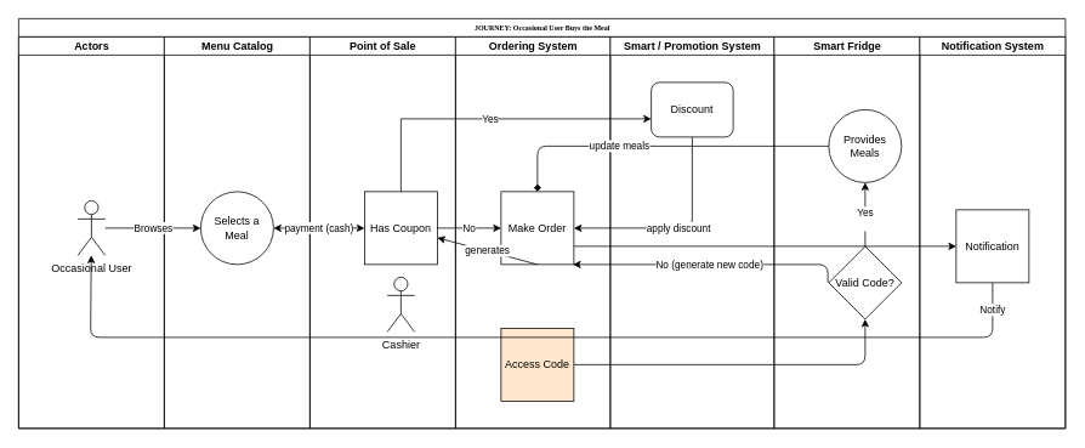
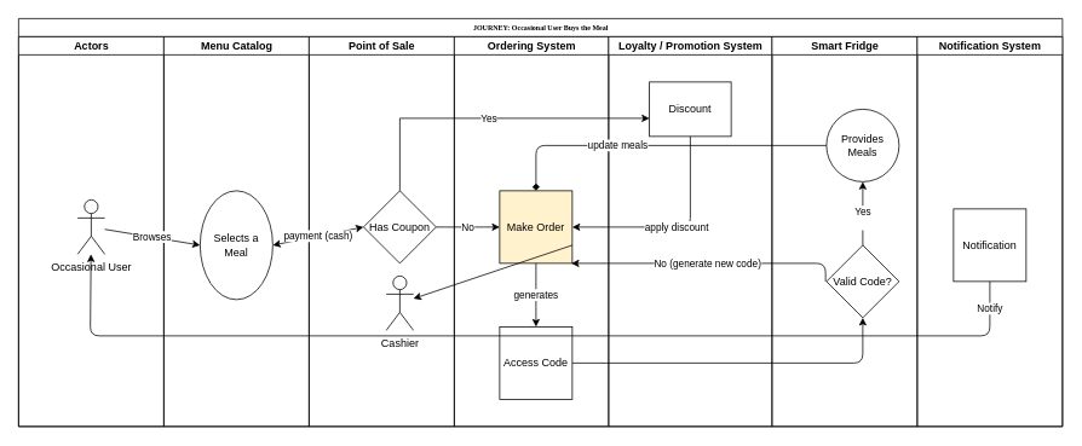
- <mxCell id="16" value="Smart / Promotion System" style="swimlane;html=1;startSize=20;" parent="2" vertex="1"><mxGeometry x="650" y="20" width="180" height="430" as="geometry" /></mxCell>
+ <mxCell id="16" value="Loyalty / Promotion System" style="swimlane;html=1;startSize=20;" parent="2" vertex="1"><mxGeometry x="650" y="20" width="180" height="430" as="geometry" /></mxCell>
- <mxCell id="17" value="&lt;div&gt;Discount&lt;/div&gt;" style="whiteSpace=wrap;html=1;rounded=1;" parent="16" vertex="1"><mxGeometry x="45" y="50" width="90" height="60" as="geometry" /></mxCell>
+ <mxCell id="17" value="&lt;div&gt;Discount&lt;/div&gt;" style="whiteSpace=wrap;html=1;" parent="16" vertex="1"><mxGeometry x="45" y="50" width="90" height="60" as="geometry" /></mxCell>
- <mxCell id="6" value="Selects a Meal" style="ellipse;whiteSpace=wrap;html=1;aspect=fixed;" parent="5" vertex="1"><mxGeometry x="40" y="170.0" width="80" height="80" as="geometry" /></mxCell>
+ <mxCell id="6" value="Selects a Meal" style="ellipse;whiteSpace=wrap;html=1;aspect=fixed;" parent="5" vertex="1"><mxGeometry x="40" y="170.0" width="80" height="120" as="geometry" /></mxCell>
- <mxCell id="8" value="&lt;div&gt;Has Coupon&lt;/div&gt;" style="whiteSpace=wrap;html=1;rounded=0;" parent="7" vertex="1"><mxGeometry x="60" y="170" width="80" height="80" as="geometry" /></mxCell>
+ <mxCell id="8" value="&lt;div&gt;Has Coupon&lt;/div&gt;" style="rhombus;whiteSpace=wrap;html=1;" parent="7" vertex="1"><mxGeometry x="60" y="170" width="80" height="80" as="geometry" /></mxCell>
- <mxCell id="11" value="&lt;div&gt;Make Order&lt;/div&gt;" style="whiteSpace=wrap;html=1;aspect=fixed;" parent="10" vertex="1"><mxGeometry x="50" y="170" width="80" height="80" as="geometry" /></mxCell>
+ <mxCell id="11" value="&lt;div&gt;Make Order&lt;/div&gt;" style="whiteSpace=wrap;html=1;aspect=fixed;fillColor=#fff2cc;" parent="10" vertex="1"><mxGeometry x="50" y="170" width="80" height="80" as="geometry" /></mxCell>
- <mxCell id="30" value="" style="endArrow=classic;html=1;exitX=1;exitY=0.75;exitDx=0;exitDy=0;" edge="1" parent="2" source="11" target="29"><mxGeometry width="50" height="50" relative="1" as="geometry"><mxPoint x="740" y="230" as="sourcePoint" /><mxPoint x="960" y="240" as="targetPoint" /></mxGeometry></mxCell>
+ <mxCell id="30" value="" style="endArrow=classic;html=1;exitX=1;exitY=0.75;exitDx=0;exitDy=0;" edge="1" parent="2" source="11" target="9"><mxGeometry width="50" height="50" relative="1" as="geometry"><mxPoint x="740" y="230" as="sourcePoint" /><mxPoint x="960" y="240" as="targetPoint" /></mxGeometry></mxCell>
- <mxCell id="13" value="generates" style="endArrow=classic;html=1;exitX=0.5;exitY=1;exitDx=0;exitDy=0;" parent="10" source="11" target="8" edge="1"><mxGeometry width="50" height="50" relative="1" as="geometry"><mxPoint x="100" y="330" as="sourcePoint" /><mxPoint x="150" y="280" as="targetPoint" /></mxGeometry></mxCell>
+ <mxCell id="13" value="generates" style="endArrow=classic;html=1;exitX=0.5;exitY=1;exitDx=0;exitDy=0;entryX=0.5;entryY=0;entryDx=0;entryDy=0;" parent="10" source="11" target="12" edge="1"><mxGeometry width="50" height="50" relative="1" as="geometry"><mxPoint x="100" y="330" as="sourcePoint" /><mxPoint x="150" y="280" as="targetPoint" /></mxGeometry></mxCell>
- <mxCell id="12" value="Access Code" style="whiteSpace=wrap;html=1;aspect=fixed;fillColor=#ffe6cc;" parent="10" vertex="1"><mxGeometry x="50" y="320" width="80" height="80" as="geometry" /></mxCell>
+ <mxCell id="12" value="Access Code" style="whiteSpace=wrap;html=1;aspect=fixed;" parent="10" vertex="1"><mxGeometry x="50" y="320" width="80" height="80" as="geometry" /></mxCell>
